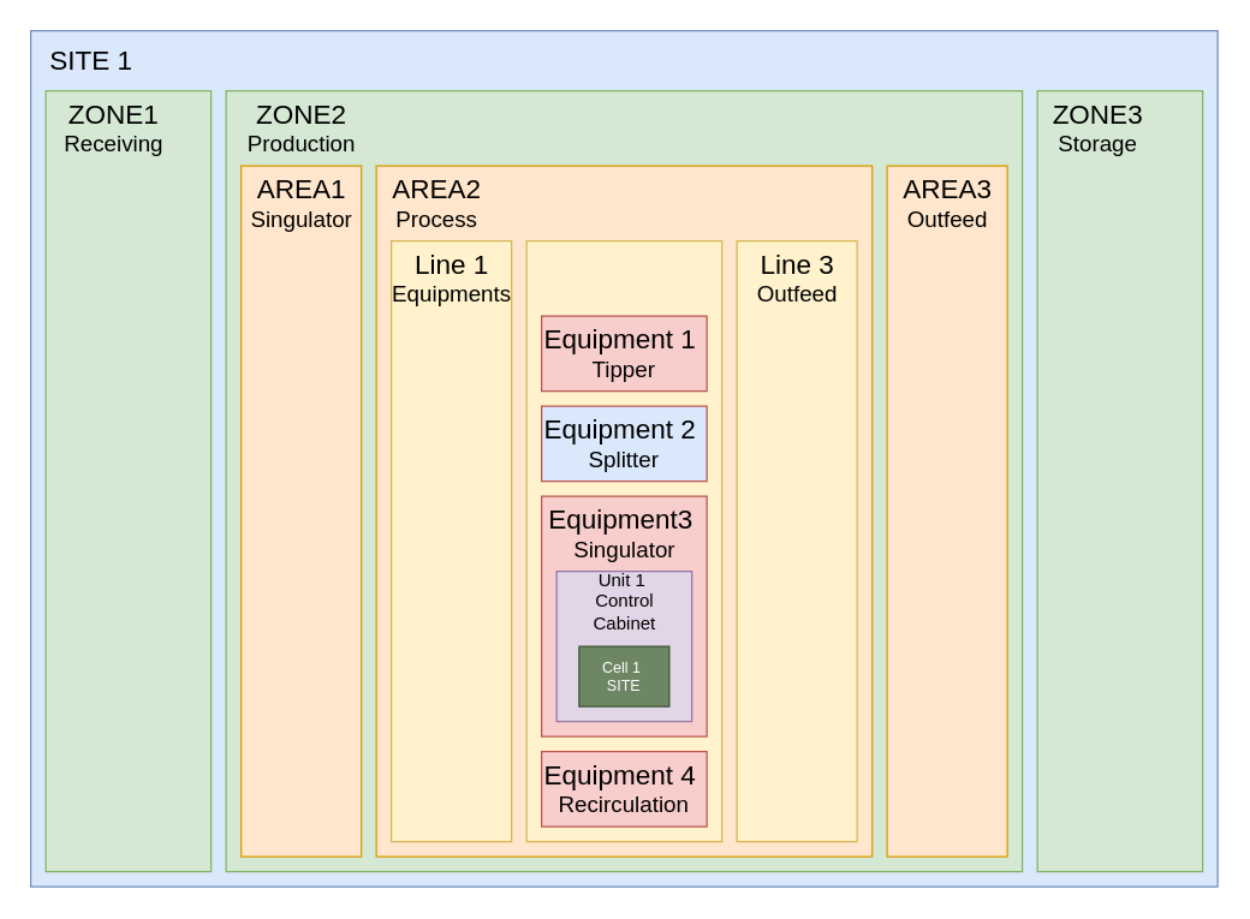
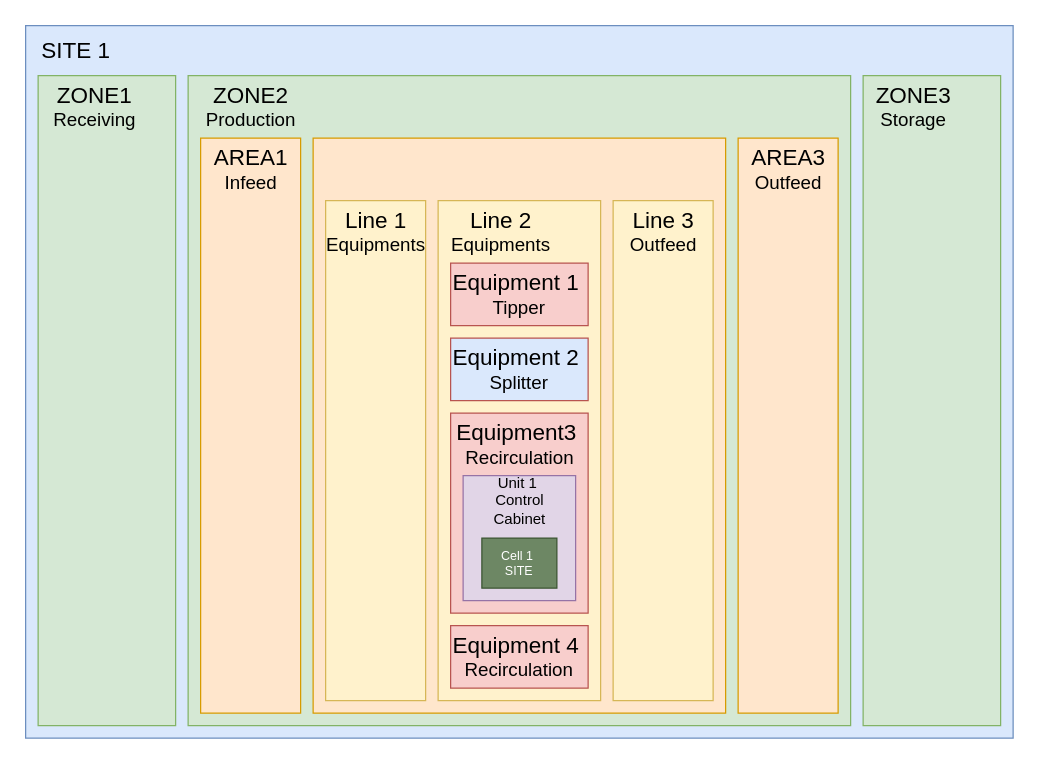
- <mxCell id="13" value="&lt;span style=&quot;text-wrap-mode: wrap; font-size: 18px;&quot;&gt;AREA1&lt;/span&gt;&lt;br style=&quot;text-wrap-mode: wrap;&quot;&gt;&lt;span style=&quot;text-wrap-mode: wrap; font-size: 15px;&quot;&gt;Singulator&lt;/span&gt;" style="text;html=1;align=center;verticalAlign=middle;resizable=0;points=[];autosize=1;strokeColor=none;fillColor=none;" vertex="1" parent="1"><mxGeometry x="160" y="110" width="80" height="50" as="geometry" /></mxCell>
+ <mxCell id="13" value="&lt;span style=&quot;text-wrap-mode: wrap; font-size: 18px;&quot;&gt;AREA1&lt;/span&gt;&lt;br style=&quot;text-wrap-mode: wrap;&quot;&gt;&lt;span style=&quot;text-wrap-mode: wrap; font-size: 15px;&quot;&gt;Infeed&lt;/span&gt;" style="text;html=1;align=center;verticalAlign=middle;resizable=0;points=[];autosize=1;strokeColor=none;fillColor=none;" vertex="1" parent="1"><mxGeometry x="160" y="110" width="80" height="50" as="geometry" /></mxCell>
- <mxCell id="14" value="&lt;span style=&quot;text-wrap-mode: wrap; font-size: 18px;&quot;&gt;AREA2&lt;/span&gt;&lt;br style=&quot;text-wrap-mode: wrap;&quot;&gt;&lt;span style=&quot;text-wrap-mode: wrap; font-size: 15px;&quot;&gt;Process&lt;/span&gt;" style="text;html=1;align=center;verticalAlign=middle;resizable=0;points=[];autosize=1;strokeColor=none;fillColor=none;" vertex="1" parent="1"><mxGeometry x="250" y="110" width="80" height="50" as="geometry" /></mxCell>
+ <mxCell id="19" value="&lt;span style=&quot;text-wrap-mode: wrap; font-size: 18px;&quot;&gt;Line 2&lt;/span&gt;&lt;br style=&quot;text-wrap-mode: wrap;&quot;&gt;&lt;span style=&quot;text-wrap-mode: wrap; font-size: 15px;&quot;&gt;Equipments&lt;/span&gt;" style="text;html=1;align=center;verticalAlign=middle;resizable=0;points=[];autosize=1;strokeColor=none;fillColor=none;" vertex="1" parent="1"><mxGeometry x="350" y="160" width="100" height="50" as="geometry" /></mxCell>
- <mxCell id="26" value="&lt;span style=&quot;text-wrap-mode: wrap; font-size: 18px;&quot;&gt;Equipment3&amp;nbsp;&lt;br&gt;&lt;/span&gt;&lt;span style=&quot;text-wrap-mode: wrap; font-size: 15px;&quot;&gt;Singulator&lt;/span&gt;" style="text;html=1;align=center;verticalAlign=middle;resizable=0;points=[];autosize=1;strokeColor=none;fillColor=none;" vertex="1" parent="1"><mxGeometry x="355" y="330" width="120" height="50" as="geometry" /></mxCell>
+ <mxCell id="26" value="&lt;span style=&quot;text-wrap-mode: wrap; font-size: 18px;&quot;&gt;Equipment3&amp;nbsp;&lt;br&gt;&lt;/span&gt;&lt;span style=&quot;text-wrap-mode: wrap; font-size: 15px;&quot;&gt;Recirculation&lt;/span&gt;" style="text;html=1;align=center;verticalAlign=middle;resizable=0;points=[];autosize=1;strokeColor=none;fillColor=none;" vertex="1" parent="1"><mxGeometry x="355" y="330" width="120" height="50" as="geometry" /></mxCell>
